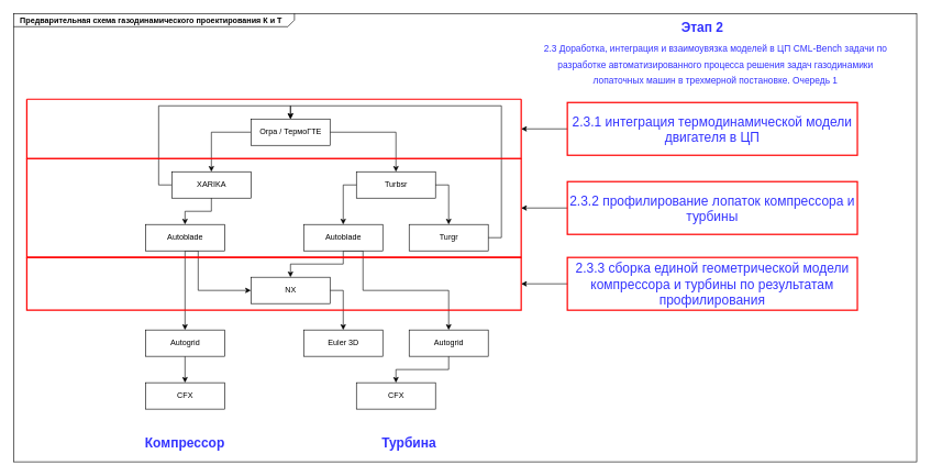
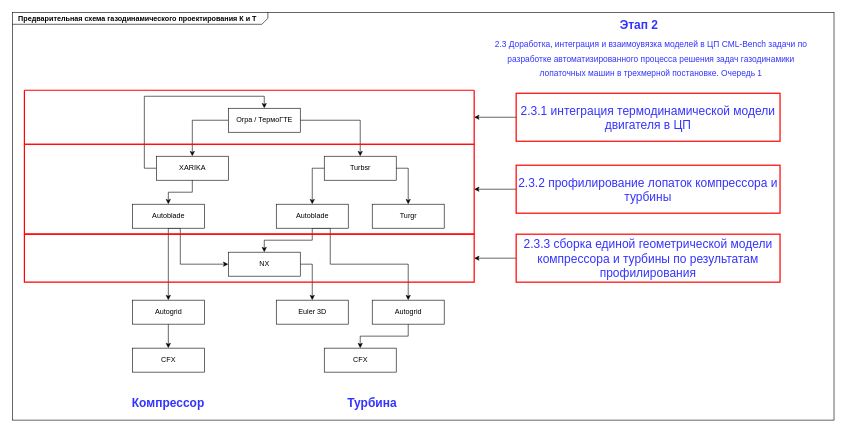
- <mxCell id="5" style="edgeStyle=orthogonalEdgeStyle;rounded=0;orthogonalLoop=1;jettySize=auto;html=1;exitX=1;exitY=0.5;exitDx=0;exitDy=0;entryX=0.5;entryY=0;entryDx=0;entryDy=0;" edge="1" parent="1" source="35" target="41"><mxGeometry relative="1" as="geometry" /></mxCell>
